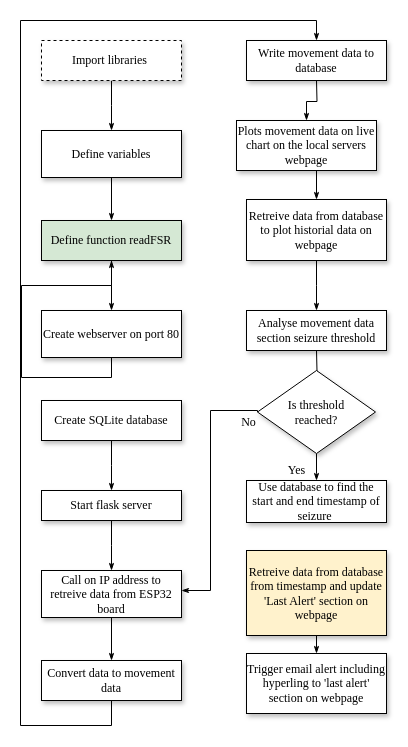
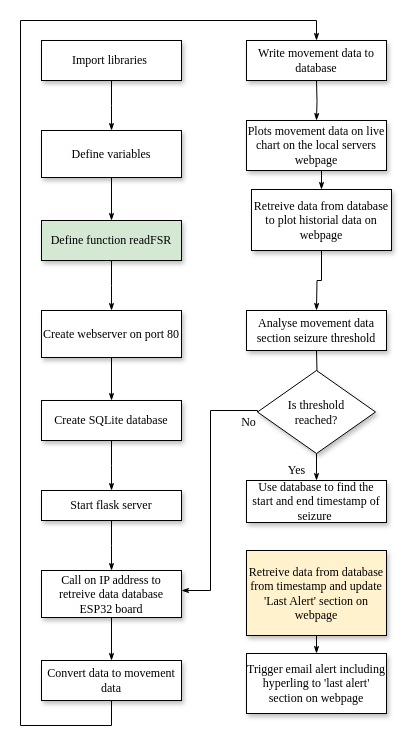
- <mxCell id="8" value="Import libraries&amp;nbsp;" style="rounded=0;whiteSpace=wrap;html=1;shadow=1;labelBackgroundColor=none;strokeWidth=1;fontFamily=Verdana;fontSize=12;align=center;dashed=1;" parent="1" vertex="1"><mxGeometry x="41" y="40" width="140" height="40" as="geometry" /></mxCell>
+ <mxCell id="8" value="Import libraries&amp;nbsp;" style="rounded=0;whiteSpace=wrap;html=1;shadow=1;labelBackgroundColor=none;strokeWidth=1;fontFamily=Verdana;fontSize=12;align=center;" parent="1" vertex="1"><mxGeometry x="41" y="40" width="140" height="40" as="geometry" /></mxCell>
- <mxCell id="16" value="Plots movement data on live chart on the local servers webpage" style="rounded=0;whiteSpace=wrap;html=1;shadow=1;labelBackgroundColor=none;strokeWidth=1;fontFamily=Verdana;fontSize=12;align=center;" parent="1" vertex="1"><mxGeometry x="236" y="120" width="140" height="50" as="geometry" /></mxCell>
+ <mxCell id="16" value="Plots movement data on live chart on the local servers webpage" style="rounded=0;whiteSpace=wrap;html=1;shadow=1;labelBackgroundColor=none;strokeWidth=1;fontFamily=Verdana;fontSize=12;align=center;" parent="1" vertex="1"><mxGeometry x="246" y="120" width="140" height="50" as="geometry" /></mxCell>
- <mxCell id="20" value="Retreive data from database to plot historial data on webpage" style="rounded=0;whiteSpace=wrap;html=1;shadow=1;labelBackgroundColor=none;strokeWidth=1;fontFamily=Verdana;fontSize=12;align=center;" parent="1" vertex="1"><mxGeometry x="246" y="199" width="140" height="61" as="geometry" /></mxCell>
+ <mxCell id="20" value="Retreive data from database to plot historial data on webpage" style="rounded=0;whiteSpace=wrap;html=1;shadow=1;labelBackgroundColor=none;strokeWidth=1;fontFamily=Verdana;fontSize=12;align=center;" parent="1" vertex="1"><mxGeometry x="251" y="189" width="140" height="61" as="geometry" /></mxCell>
- <mxCell id="15" style="edgeStyle=orthogonalEdgeStyle;rounded=0;html=1;labelBackgroundColor=none;startSize=5;endArrow=classicThin;endFill=1;endSize=5;jettySize=auto;orthogonalLoop=1;strokeWidth=1;fontFamily=Verdana;fontSize=12;exitX=0.5;exitY=1;exitDx=0;exitDy=0;" parent="1" source="2" target="4" edge="1"><mxGeometry relative="1" as="geometry"><mxPoint x="121" y="320" as="targetPoint" /><mxPoint x="81" y="380" as="sourcePoint" /></mxGeometry></mxCell>
+ <mxCell id="15" style="edgeStyle=orthogonalEdgeStyle;rounded=0;html=1;labelBackgroundColor=none;startSize=5;endArrow=classicThin;endFill=1;endSize=5;jettySize=auto;orthogonalLoop=1;strokeWidth=1;fontFamily=Verdana;fontSize=12;entryX=0.5;entryY=0;entryDx=0;entryDy=0;exitX=0.5;exitY=1;exitDx=0;exitDy=0;" parent="1" source="2" target="14" edge="1"><mxGeometry relative="1" as="geometry"><mxPoint x="121" y="320" as="targetPoint" /><mxPoint x="81" y="380" as="sourcePoint" /></mxGeometry></mxCell>
- <mxCell id="12" value="&lt;span style=&quot;font-size: 12px;&quot;&gt;Call on IP address to retreive data from ESP32 board&lt;/span&gt;" style="rounded=0;whiteSpace=wrap;html=1;shadow=1;labelBackgroundColor=none;strokeWidth=1;fontFamily=Verdana;fontSize=12;align=center;" parent="1" vertex="1"><mxGeometry x="41" y="570" width="140" height="47" as="geometry" /></mxCell>
+ <mxCell id="12" value="&lt;span style=&quot;font-size: 12px;&quot;&gt;Call on IP address to retreive data database ESP32 board&lt;/span&gt;" style="rounded=0;whiteSpace=wrap;html=1;shadow=1;labelBackgroundColor=none;strokeWidth=1;fontFamily=Verdana;fontSize=12;align=center;" parent="1" vertex="1"><mxGeometry x="41" y="570" width="140" height="47" as="geometry" /></mxCell>
